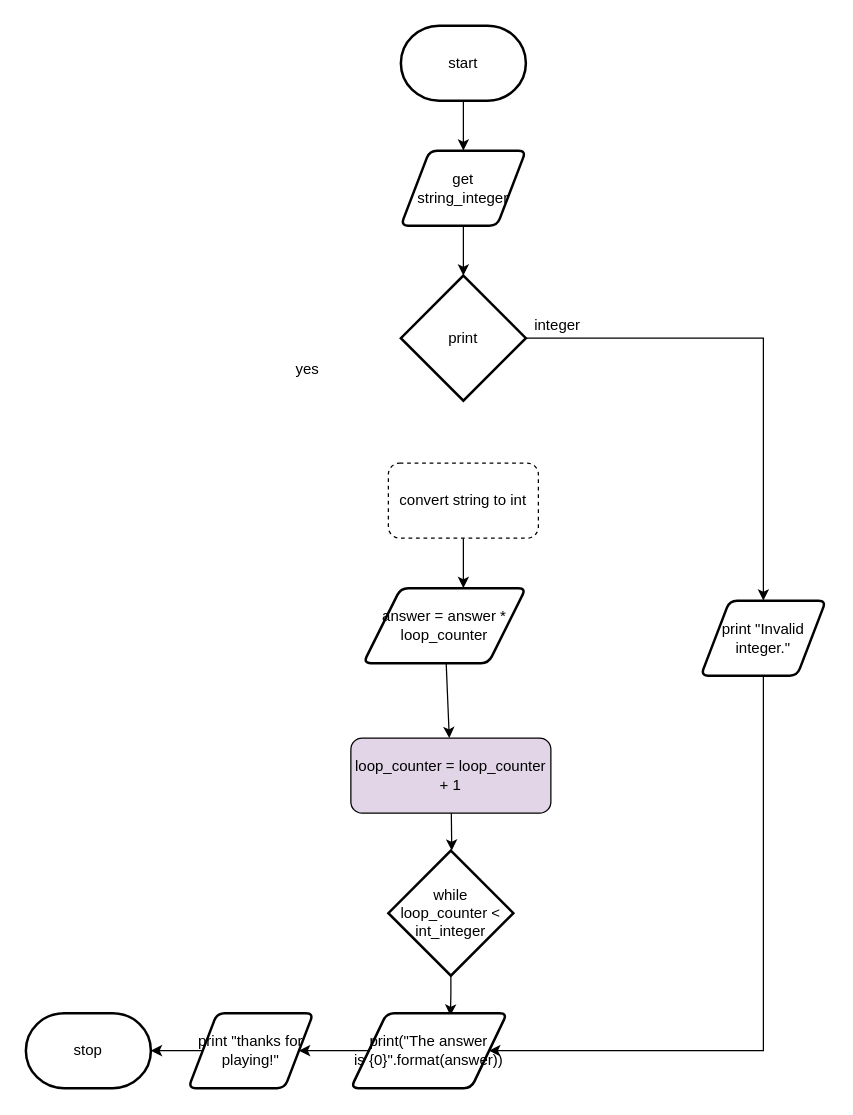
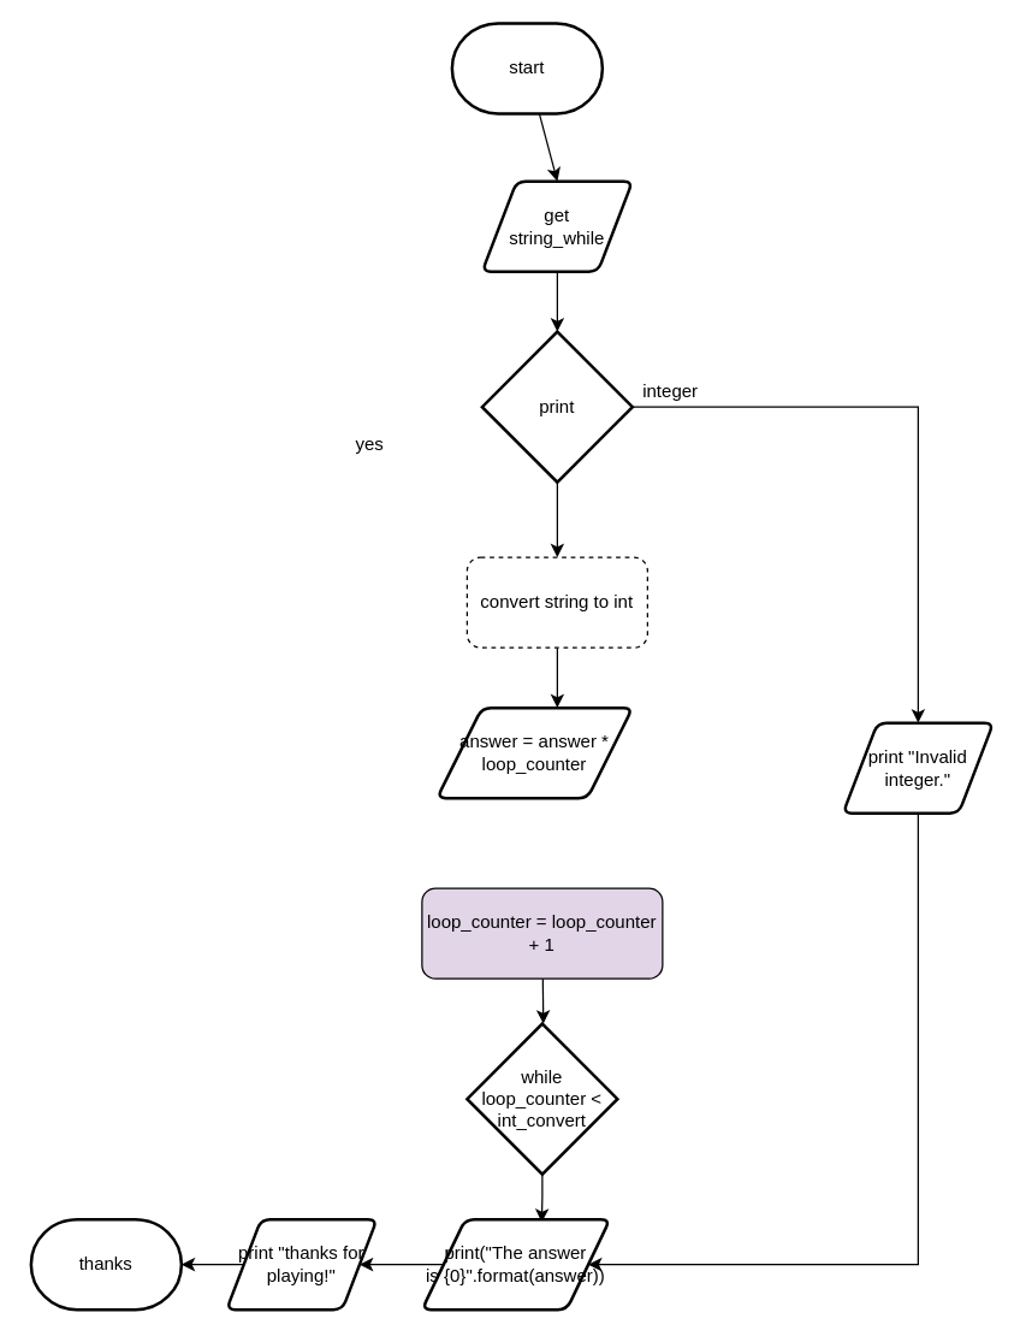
- <mxCell id="3" value="start" style="strokeWidth=2;html=1;shape=mxgraph.flowchart.terminator;whiteSpace=wrap;" parent="1" vertex="1"><mxGeometry x="320" y="20" width="100" height="60" as="geometry" /></mxCell>
+ <mxCell id="3" value="start" style="strokeWidth=2;html=1;shape=mxgraph.flowchart.terminator;whiteSpace=wrap;" parent="1" vertex="1"><mxGeometry x="300" y="15" width="100" height="60" as="geometry" /></mxCell>
- <mxCell id="6" value="get &lt;br&gt;string_integer" style="shape=parallelogram;html=1;strokeWidth=2;perimeter=parallelogramPerimeter;whiteSpace=wrap;rounded=1;arcSize=12;size=0.23;" parent="1" vertex="1"><mxGeometry x="320" y="120" width="100" height="60" as="geometry" /></mxCell>
+ <mxCell id="6" value="get &lt;br&gt;string_while" style="shape=parallelogram;html=1;strokeWidth=2;perimeter=parallelogramPerimeter;whiteSpace=wrap;rounded=1;arcSize=12;size=0.23;" parent="1" vertex="1"><mxGeometry x="320" y="120" width="100" height="60" as="geometry" /></mxCell>
+ <mxCell id="7" style="edgeStyle=none;html=1;entryX=0.5;entryY=0;entryDx=0;entryDy=0;" parent="1" source="9" target="11" edge="1"><mxGeometry relative="1" as="geometry" /></mxCell>
- <mxCell id="19" style="edgeStyle=none;html=1;" edge="1" parent="1" source="20" target="18"><mxGeometry relative="1" as="geometry" /></mxCell>
- <mxCell id="22" value="while loop_counter &amp;lt; int_integer" style="strokeWidth=2;html=1;shape=mxgraph.flowchart.decision;whiteSpace=wrap;" vertex="1" parent="1"><mxGeometry x="310" y="680" width="100" height="100" as="geometry" /></mxCell>
+ <mxCell id="22" value="while loop_counter &amp;lt; int_convert" style="strokeWidth=2;html=1;shape=mxgraph.flowchart.decision;whiteSpace=wrap;" vertex="1" parent="1"><mxGeometry x="310" y="680" width="100" height="100" as="geometry" /></mxCell>
- <mxCell id="16" value="stop" style="strokeWidth=2;html=1;shape=mxgraph.flowchart.terminator;whiteSpace=wrap;" parent="1" vertex="1"><mxGeometry x="20" y="810" width="100" height="60" as="geometry" /></mxCell>
+ <mxCell id="16" value="thanks" style="strokeWidth=2;html=1;shape=mxgraph.flowchart.terminator;whiteSpace=wrap;" parent="1" vertex="1"><mxGeometry x="20" y="810" width="100" height="60" as="geometry" /></mxCell>
